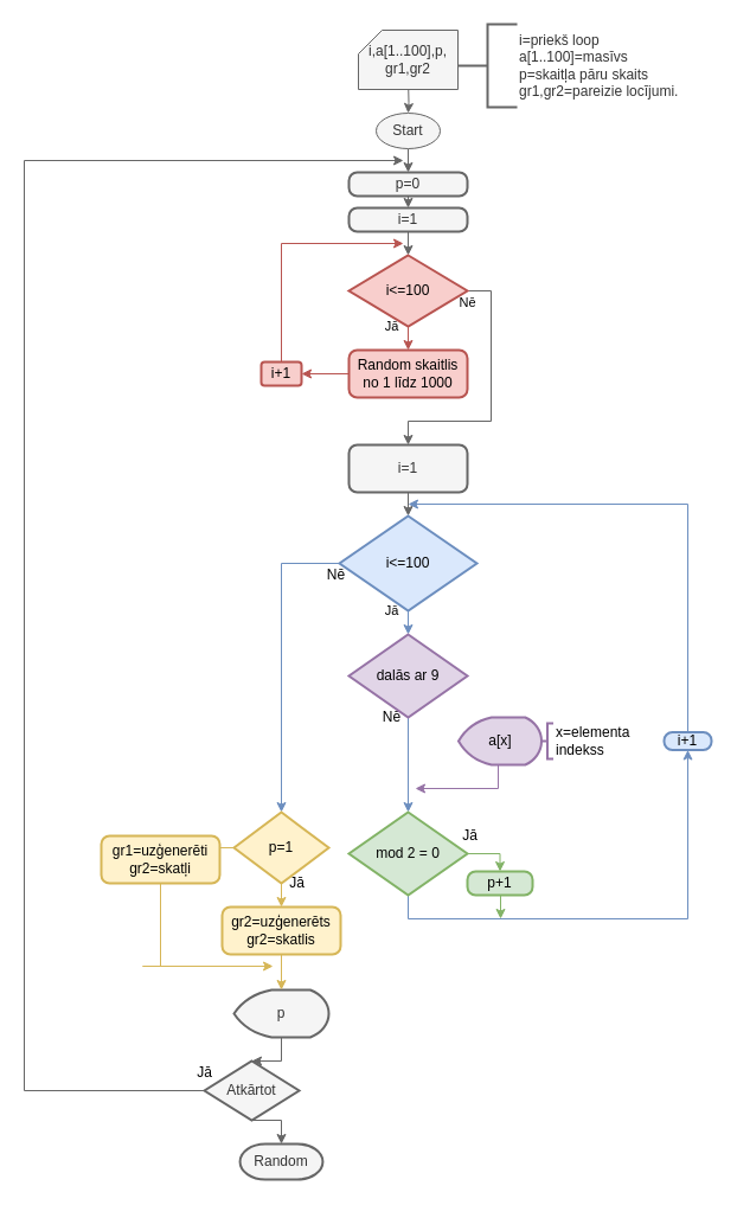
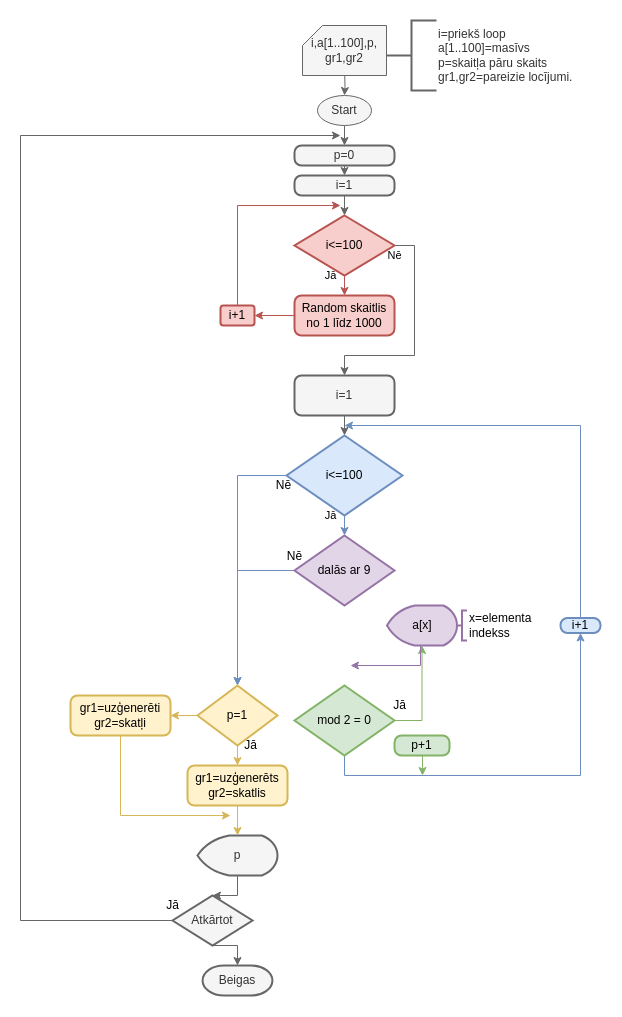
- <mxCell id="23" value="Nē" style="edgeStyle=orthogonalEdgeStyle;rounded=0;orthogonalLoop=1;jettySize=auto;html=1;fontSize=12;fillColor=#dae8fc;strokeColor=#6c8ebf;" edge="1" parent="1" source="24" target="28"><mxGeometry x="-1" y="-14" relative="1" as="geometry"><mxPoint as="offset" /></mxGeometry></mxCell>
+ <mxCell id="23" value="Nē" style="edgeStyle=orthogonalEdgeStyle;rounded=0;orthogonalLoop=1;jettySize=auto;html=1;fontSize=12;fillColor=#dae8fc;strokeColor=#6c8ebf;" edge="1" parent="1" source="24" target="43"><mxGeometry x="-1" y="-14" relative="1" as="geometry"><mxPoint as="offset" /></mxGeometry></mxCell>
- <mxCell id="25" value="Jā" style="edgeStyle=orthogonalEdgeStyle;rounded=0;orthogonalLoop=1;jettySize=auto;html=1;exitX=1;exitY=0.5;exitDx=0;exitDy=0;exitPerimeter=0;entryX=0.5;entryY=0;entryDx=0;entryDy=0;fontSize=12;fillColor=#d5e8d4;strokeColor=#82b366;" edge="1" parent="1" source="28" target="32"><mxGeometry x="-0.901" y="15" relative="1" as="geometry"><mxPoint as="offset" /></mxGeometry></mxCell>
+ <mxCell id="25" value="Jā" style="edgeStyle=orthogonalEdgeStyle;rounded=0;orthogonalLoop=1;jettySize=auto;html=1;exitX=1;exitY=0.5;exitDx=0;exitDy=0;exitPerimeter=0;fontSize=12;fillColor=#d5e8d4;strokeColor=#82b366;" edge="1" parent="1" source="28" target="30"><mxGeometry x="-0.901" y="15" relative="1" as="geometry"><mxPoint as="offset" /></mxGeometry></mxCell>
- <mxCell id="47" value="gr1=uzģenerēti&lt;br&gt;gr2=skatļi" style="rounded=1;whiteSpace=wrap;html=1;absoluteArcSize=1;arcSize=14;strokeWidth=2;fillColor=#fff2cc;strokeColor=#d6b656;" vertex="1" parent="1"><mxGeometry x="85" y="705" width="100" height="40" as="geometry" /></mxCell>
+ <mxCell id="47" value="gr1=uzģenerēti&lt;br&gt;gr2=skatļi" style="rounded=1;whiteSpace=wrap;html=1;absoluteArcSize=1;arcSize=14;strokeWidth=2;fillColor=#fff2cc;strokeColor=#d6b656;" vertex="1" parent="1"><mxGeometry x="70" y="695" width="100" height="40" as="geometry" /></mxCell>
- <mxCell id="45" value="gr2=uzģenerēts&lt;br&gt;gr2=skatlis" style="rounded=1;whiteSpace=wrap;html=1;absoluteArcSize=1;arcSize=14;strokeWidth=2;fillColor=#fff2cc;strokeColor=#d6b656;" vertex="1" parent="1"><mxGeometry x="187" y="765" width="100" height="40" as="geometry" /></mxCell>
+ <mxCell id="45" value="gr1=uzģenerēts&lt;br&gt;gr2=skatlis" style="rounded=1;whiteSpace=wrap;html=1;absoluteArcSize=1;arcSize=14;strokeWidth=2;fillColor=#fff2cc;strokeColor=#d6b656;" vertex="1" parent="1"><mxGeometry x="187" y="765" width="100" height="40" as="geometry" /></mxCell>
- <mxCell id="40" value="Random" style="strokeWidth=2;html=1;shape=mxgraph.flowchart.terminator;whiteSpace=wrap;fontSize=12;fillColor=#f5f5f5;fontColor=#333333;strokeColor=#666666;" vertex="1" parent="1"><mxGeometry x="202.07" y="965" width="69.86" height="30" as="geometry" /></mxCell>
+ <mxCell id="40" value="Beigas" style="strokeWidth=2;html=1;shape=mxgraph.flowchart.terminator;whiteSpace=wrap;fontSize=12;fillColor=#f5f5f5;fontColor=#333333;strokeColor=#666666;" vertex="1" parent="1"><mxGeometry x="202.07" y="965" width="69.86" height="30" as="geometry" /></mxCell>
